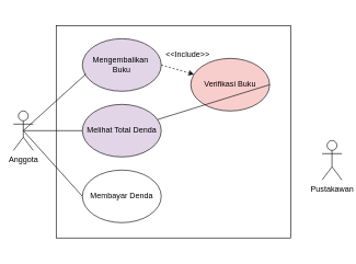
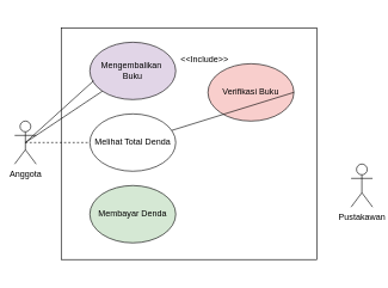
- <mxCell id="12" value="" style="endArrow=classic;html=1;rounded=0;exitX=1;exitY=0.5;exitDx=0;exitDy=0;dashed=1;" edge="1" parent="1" source="5" target="11"><mxGeometry width="50" height="50" relative="1" as="geometry"><mxPoint x="130" y="368" as="sourcePoint" /><mxPoint x="180" y="318" as="targetPoint" /></mxGeometry></mxCell>
- <mxCell id="9" value="" style="endArrow=none;html=1;rounded=0;exitX=0.5;exitY=0.5;exitDx=0;exitDy=0;exitPerimeter=0;" edge="1" parent="1" source="3" target="6"><mxGeometry width="50" height="50" relative="1" as="geometry"><mxPoint x="60" y="194" as="sourcePoint" /><mxPoint x="140" y="122" as="targetPoint" /></mxGeometry></mxCell>
+ <mxCell id="9" value="" style="endArrow=none;html=1;rounded=0;exitX=0.5;exitY=0.5;exitDx=0;exitDy=0;exitPerimeter=0;dashed=1;" edge="1" parent="1" source="3" target="6"><mxGeometry width="50" height="50" relative="1" as="geometry"><mxPoint x="60" y="194" as="sourcePoint" /><mxPoint x="140" y="122" as="targetPoint" /></mxGeometry></mxCell>
- <mxCell id="6" value="Melihat Total Denda" style="ellipse;whiteSpace=wrap;html=1;fillColor=#e1d5e7;" vertex="1" parent="1"><mxGeometry x="125" y="158" width="120" height="80" as="geometry" /></mxCell>
+ <mxCell id="6" value="Melihat Total Denda" style="ellipse;whiteSpace=wrap;html=1;" vertex="1" parent="1"><mxGeometry x="125" y="158" width="120" height="80" as="geometry" /></mxCell>
- <mxCell id="4" value="Pustakawan" style="shape=umlActor;verticalLabelPosition=bottom;verticalAlign=top;html=1;outlineConnect=0;" vertex="1" parent="1"><mxGeometry x="490" y="213" width="30" height="60" as="geometry" /></mxCell>
+ <mxCell id="4" value="Pustakawan" style="shape=umlActor;verticalLabelPosition=bottom;verticalAlign=top;html=1;outlineConnect=0;" vertex="1" parent="1"><mxGeometry x="490" y="228" width="30" height="60" as="geometry" /></mxCell>
- <mxCell id="10" value="" style="endArrow=none;html=1;rounded=0;exitX=0.5;exitY=0.5;exitDx=0;exitDy=0;exitPerimeter=0;entryX=0;entryY=0.5;entryDx=0;entryDy=0;" edge="1" parent="1" source="3" target="7"><mxGeometry width="50" height="50" relative="1" as="geometry"><mxPoint x="45" y="208" as="sourcePoint" /><mxPoint x="135" y="208" as="targetPoint" /></mxGeometry></mxCell>
+ <mxCell id="10" value="" style="endArrow=none;html=1;rounded=0;exitX=0.5;exitY=0.5;exitDx=0;exitDy=0;exitPerimeter=0;" edge="1" parent="1" source="3" target="5"><mxGeometry width="50" height="50" relative="1" as="geometry"><mxPoint x="45" y="208" as="sourcePoint" /><mxPoint x="135" y="208" as="targetPoint" /></mxGeometry></mxCell>
- <mxCell id="7" value="Membayar Denda" style="ellipse;whiteSpace=wrap;html=1;" vertex="1" parent="1"><mxGeometry x="125" y="258" width="120" height="80" as="geometry" /></mxCell>
+ <mxCell id="7" value="Membayar Denda" style="ellipse;whiteSpace=wrap;html=1;fillColor=#d5e8d4;" vertex="1" parent="1"><mxGeometry x="125" y="258" width="120" height="80" as="geometry" /></mxCell>
